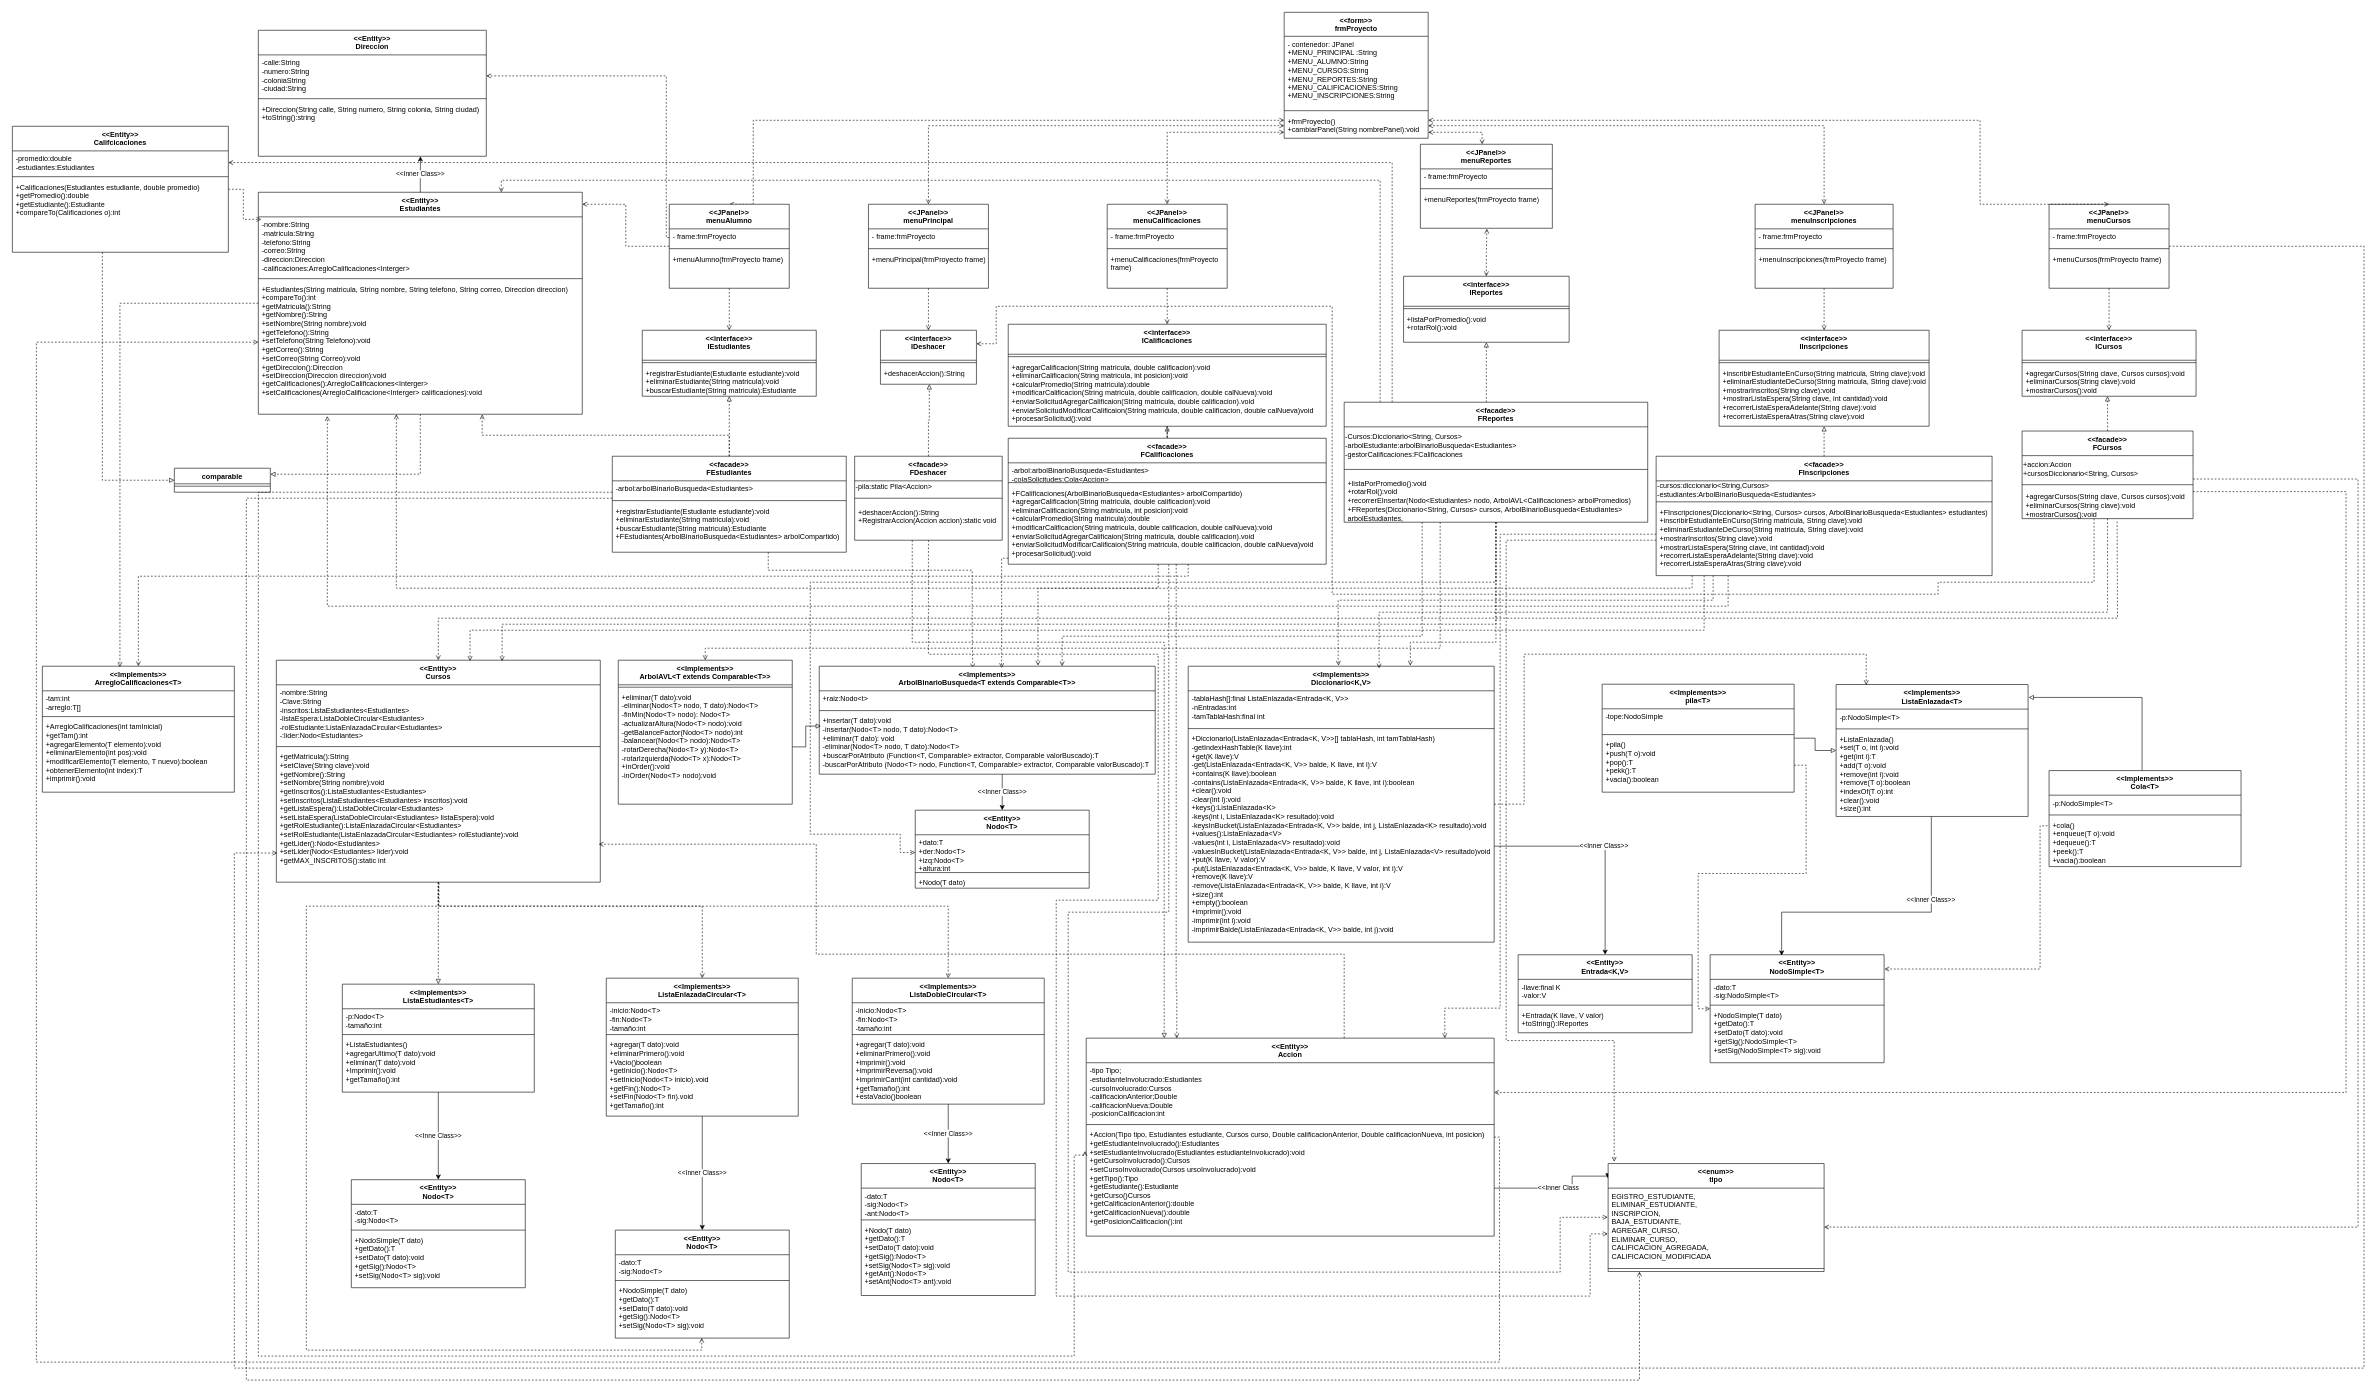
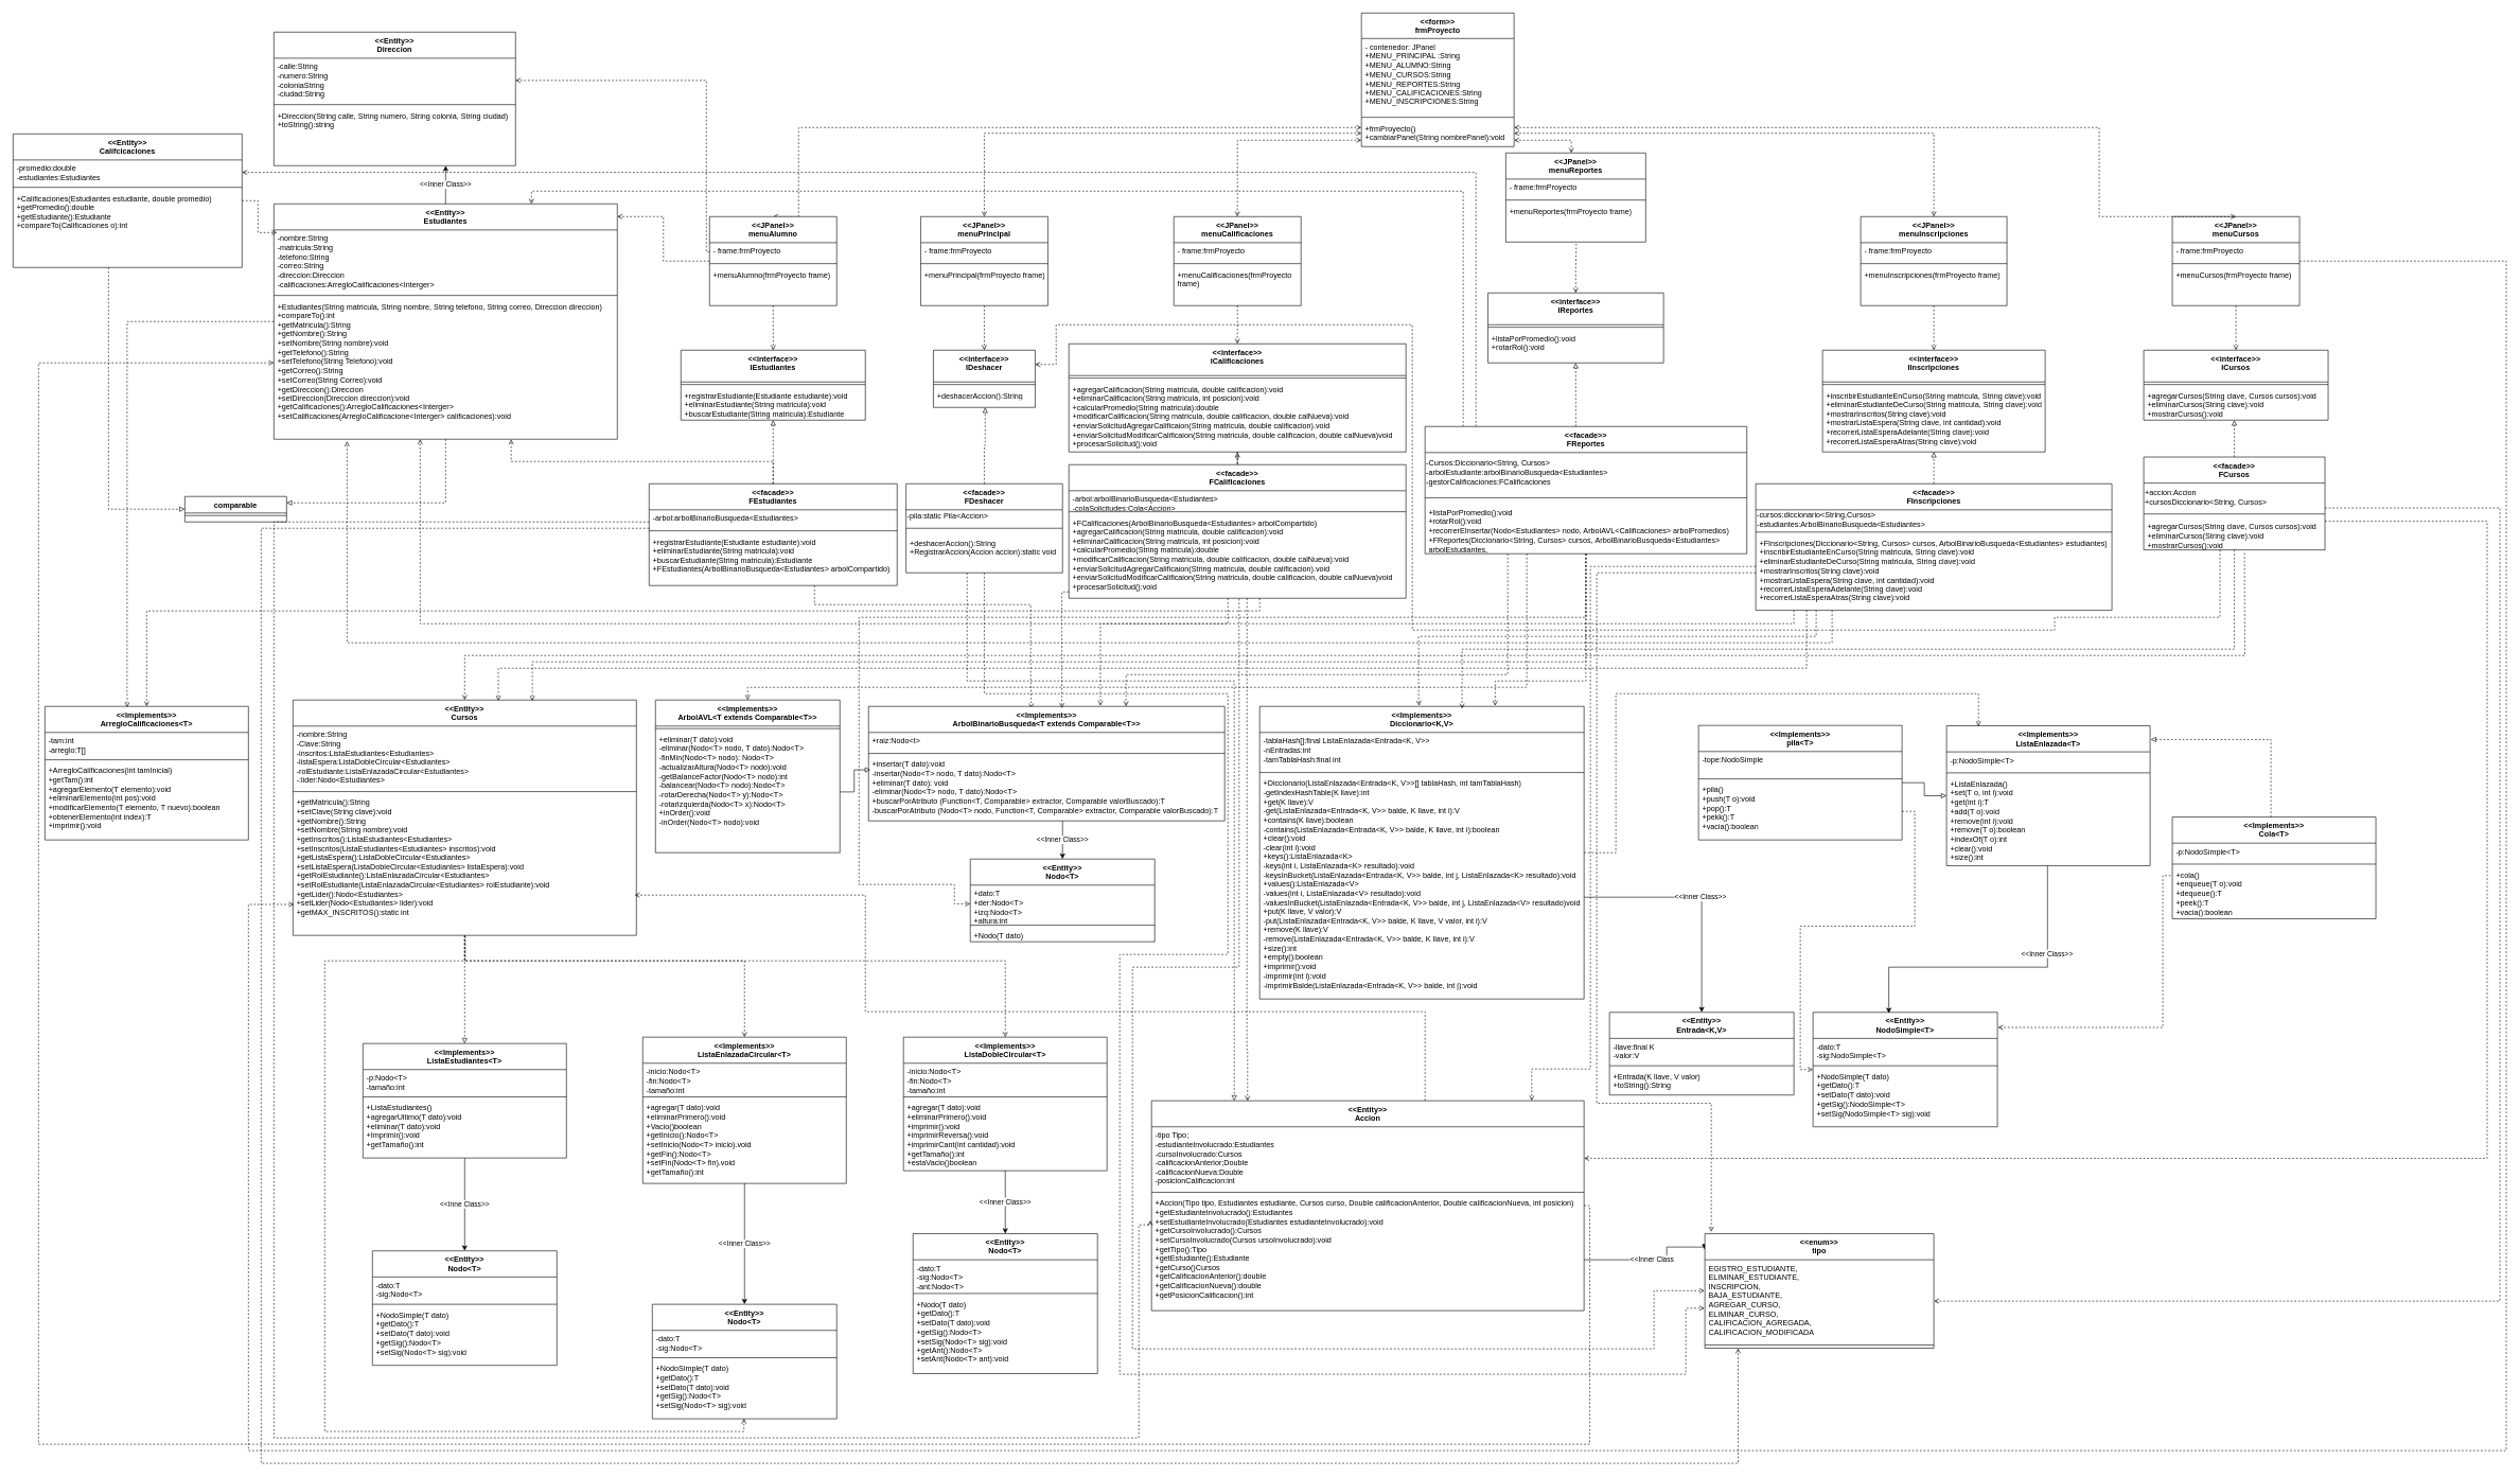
- <mxCell id="236" style="edgeStyle=orthogonalEdgeStyle;rounded=0;orthogonalLoop=1;jettySize=auto;html=1;entryX=0.504;entryY=1.014;entryDx=0;entryDy=0;entryPerimeter=0;dashed=1;startArrow=open;startFill=0;endArrow=open;" edge="1" parent="1" source="44" target="27"><mxGeometry relative="1" as="geometry" /></mxCell>
+ <mxCell id="236" style="edgeStyle=orthogonalEdgeStyle;rounded=0;orthogonalLoop=1;jettySize=auto;html=1;entryX=0.504;entryY=1.014;entryDx=0;entryDy=0;entryPerimeter=0;dashed=1;startArrow=open;startFill=0;endArrow=none;" edge="1" parent="1" source="44" target="27"><mxGeometry relative="1" as="geometry" /></mxCell>
- <mxCell id="136" style="edgeStyle=orthogonalEdgeStyle;rounded=0;orthogonalLoop=1;jettySize=auto;html=1;endArrow=block;endFill=0;entryX=1.003;entryY=0.098;entryDx=0;entryDy=0;entryPerimeter=0;" parent="1" source="123" target="127" edge="1"><mxGeometry relative="1" as="geometry"><mxPoint x="3230" y="1140" as="targetPoint" /><Array as="points"><mxPoint x="3570" y="1162" /></Array></mxGeometry></mxCell>
+ <mxCell id="136" style="edgeStyle=orthogonalEdgeStyle;rounded=0;orthogonalLoop=1;jettySize=auto;html=1;endArrow=block;endFill=0;entryX=1.003;entryY=0.098;entryDx=0;entryDy=0;entryPerimeter=0;dashed=1;" parent="1" source="123" target="127" edge="1"><mxGeometry relative="1" as="geometry"><mxPoint x="3230" y="1140" as="targetPoint" /><Array as="points"><mxPoint x="3570" y="1162" /></Array></mxGeometry></mxCell>
- <mxCell id="141" value="+Entrada(K llave, V valor)&lt;div&gt;+toString():IReportes&lt;/div&gt;" style="text;strokeColor=none;fillColor=none;align=left;verticalAlign=top;spacingLeft=4;spacingRight=4;overflow=hidden;rotatable=0;points=[[0,0.5],[1,0.5]];portConstraint=eastwest;whiteSpace=wrap;html=1;" parent="138" vertex="1"><mxGeometry y="88" width="290" height="42" as="geometry" /></mxCell>
+ <mxCell id="141" value="+Entrada(K llave, V valor)&lt;div&gt;+toString():String&lt;/div&gt;" style="text;strokeColor=none;fillColor=none;align=left;verticalAlign=top;spacingLeft=4;spacingRight=4;overflow=hidden;rotatable=0;points=[[0,0.5],[1,0.5]];portConstraint=eastwest;whiteSpace=wrap;html=1;" parent="138" vertex="1"><mxGeometry y="88" width="290" height="42" as="geometry" /></mxCell>
